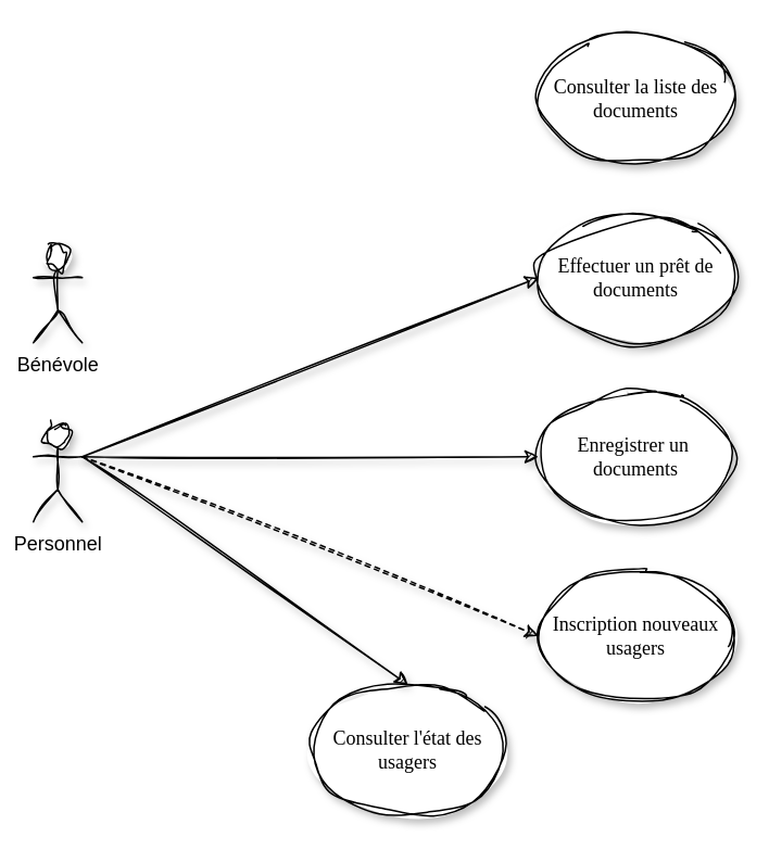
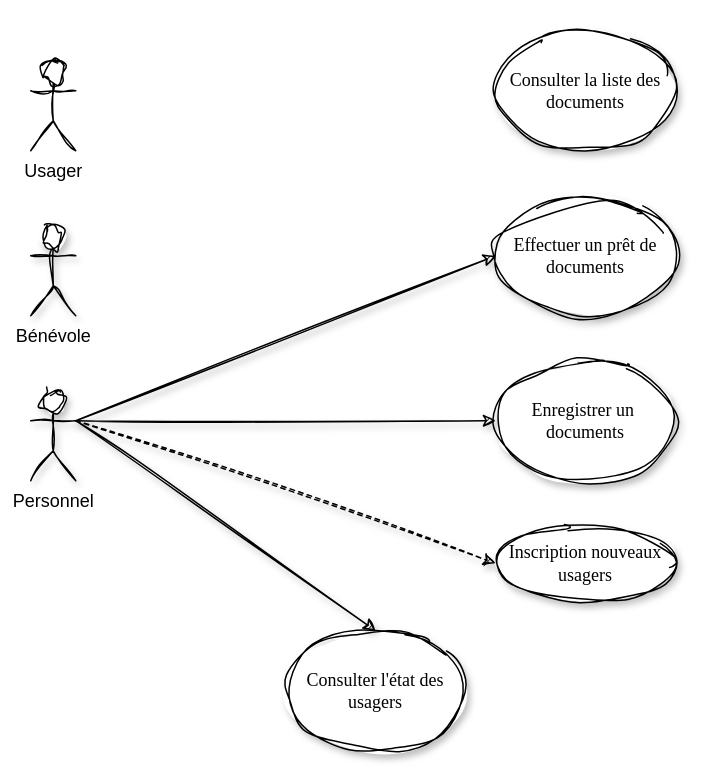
+ <mxCell id="2" value="Usager" style="shape=umlActor;verticalLabelPosition=bottom;verticalAlign=top;html=1;outlineConnect=0;sketch=1;curveFitting=1;jiggle=2;" vertex="1" parent="1"><mxGeometry x="20" y="40" width="30" height="60" as="geometry" /></mxCell>
- <mxCell id="6" value="&lt;font face=&quot;Comic Sans MS&quot;&gt;Inscription nouveaux usagers&lt;/font&gt;" style="ellipse;whiteSpace=wrap;html=1;sketch=1;curveFitting=1;jiggle=2;shadow=1;" vertex="1" parent="1"><mxGeometry x="330" y="350" width="120" height="80" as="geometry" /></mxCell>
+ <mxCell id="6" value="&lt;font face=&quot;Comic Sans MS&quot;&gt;Inscription nouveaux usagers&lt;/font&gt;" style="ellipse;whiteSpace=wrap;html=1;sketch=1;curveFitting=1;jiggle=2;shadow=1;" vertex="1" parent="1"><mxGeometry x="330" y="350" width="120" height="50" as="geometry" /></mxCell>
